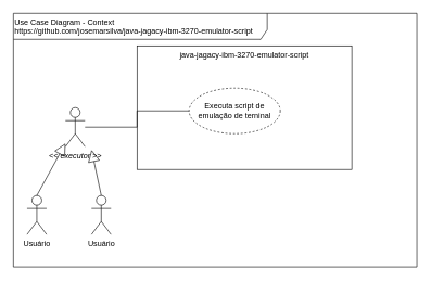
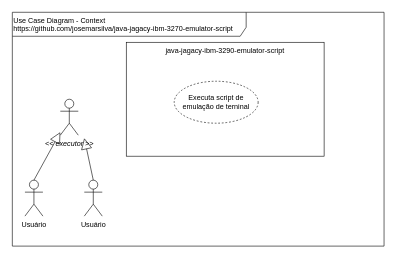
- <mxCell id="4" value="&lt;div style=&quot;text-align: center&quot;&gt;java-jagacy-ibm-3270-emulator-script&lt;br&gt;&lt;/div&gt;" style="rounded=0;whiteSpace=wrap;html=1;align=center;verticalAlign=top;" parent="1" vertex="1"><mxGeometry x="210" y="70" width="330" height="190" as="geometry" /></mxCell>
+ <mxCell id="4" value="&lt;div style=&quot;text-align: center&quot;&gt;java-jagacy-ibm-3290-emulator-script&lt;br&gt;&lt;/div&gt;" style="rounded=0;whiteSpace=wrap;html=1;align=center;verticalAlign=top;" parent="1" vertex="1"><mxGeometry x="210" y="70" width="330" height="190" as="geometry" /></mxCell>
- <mxCell id="6" style="edgeStyle=orthogonalEdgeStyle;rounded=0;orthogonalLoop=1;jettySize=auto;html=1;endArrow=none;endFill=0;" parent="1" source="3" target="5" edge="1"><mxGeometry relative="1" as="geometry" /></mxCell>
